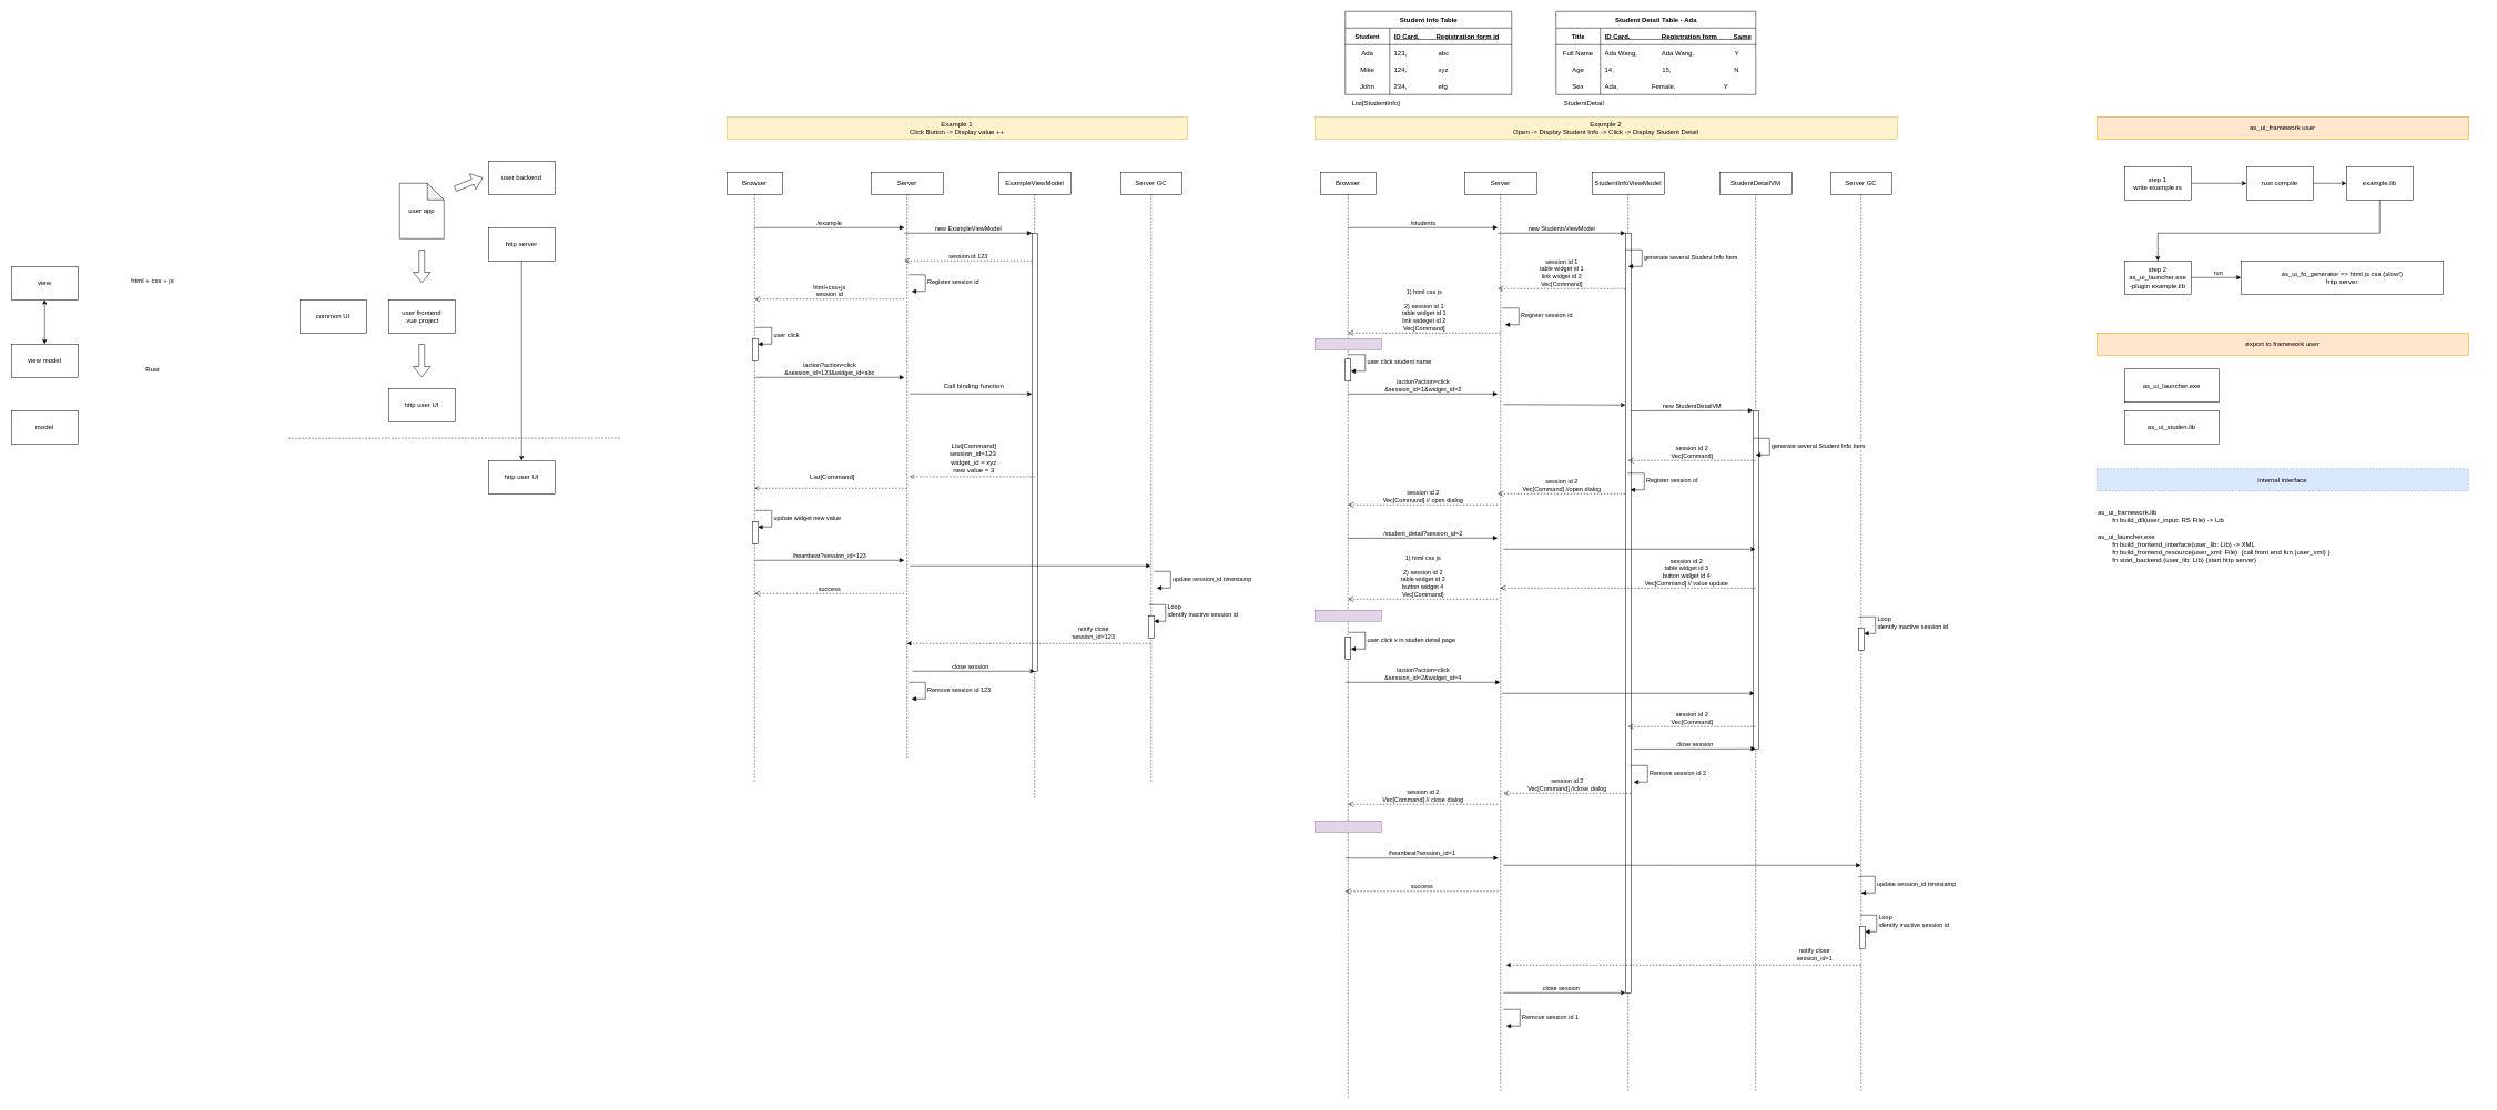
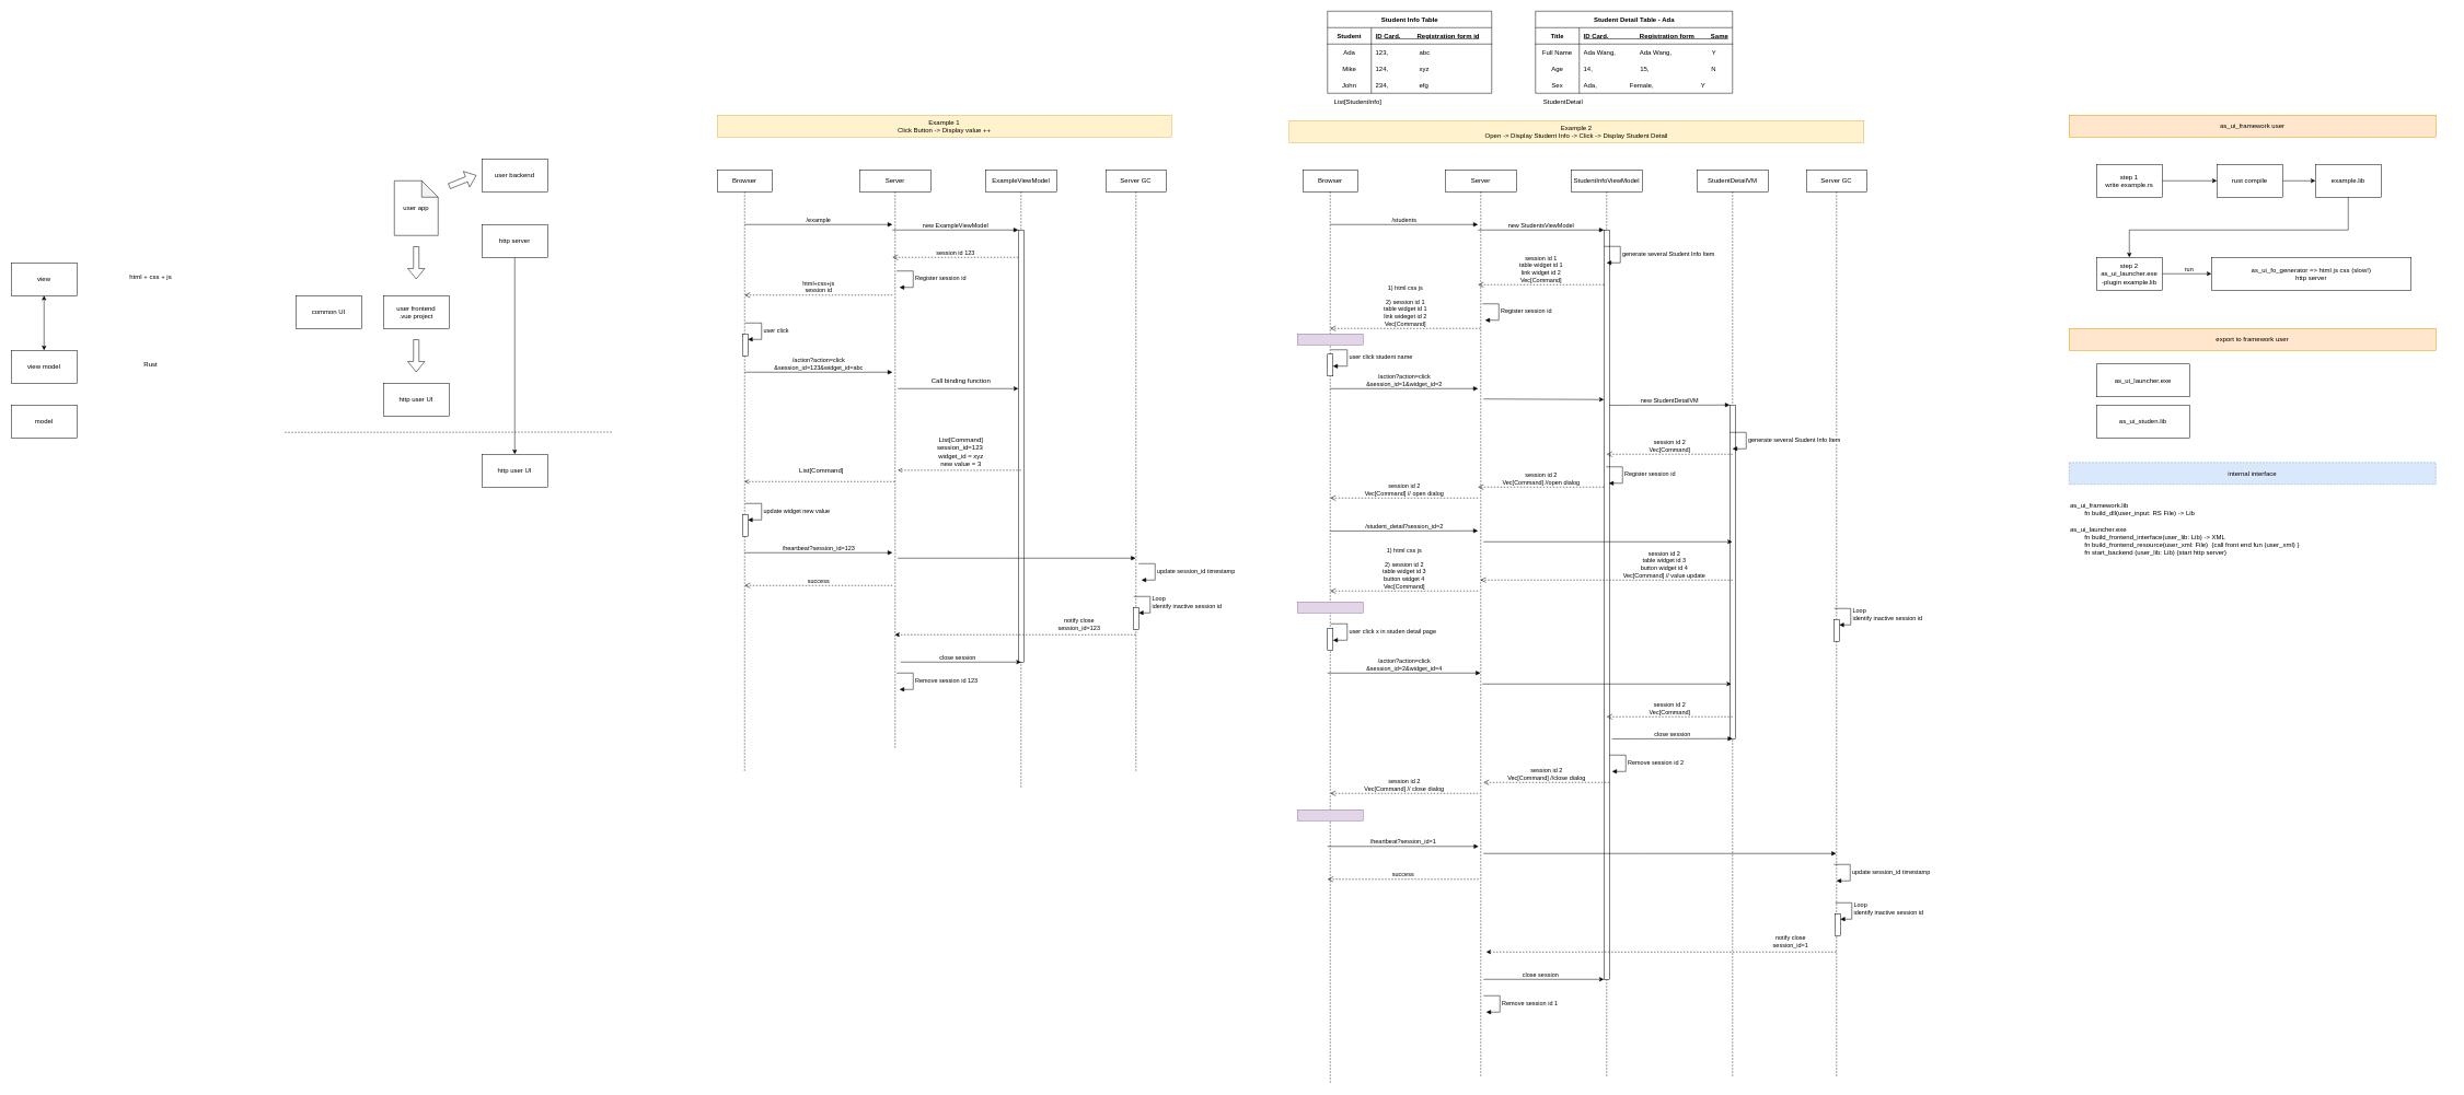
- <mxCell id="95" value="Example 2&lt;br&gt;Open -&amp;gt; Display Student Info -&amp;gt; Click -&amp;gt; Display Student Detail" style="rounded=0;whiteSpace=wrap;html=1;fillColor=#fff2cc;strokeColor=#d6b656;" vertex="1" parent="1"><mxGeometry x="2370" y="210" width="1050" height="40" as="geometry" /></mxCell>
+ <mxCell id="95" value="Example 2&lt;br&gt;Open -&amp;gt; Display Student Info -&amp;gt; Click -&amp;gt; Display Student Detail" style="rounded=0;whiteSpace=wrap;html=1;fillColor=#fff2cc;strokeColor=#d6b656;" vertex="1" parent="1"><mxGeometry x="2355" y="220" width="1050" height="40" as="geometry" /></mxCell>
- <mxCell id="4" value="view model" style="rounded=0;whiteSpace=wrap;html=1;" vertex="1" parent="1"><mxGeometry x="20" y="620" width="120" height="60" as="geometry" /></mxCell>
+ <mxCell id="4" value="view model" style="rounded=0;whiteSpace=wrap;html=1;" vertex="1" parent="1"><mxGeometry x="20" y="640" width="120" height="60" as="geometry" /></mxCell>
